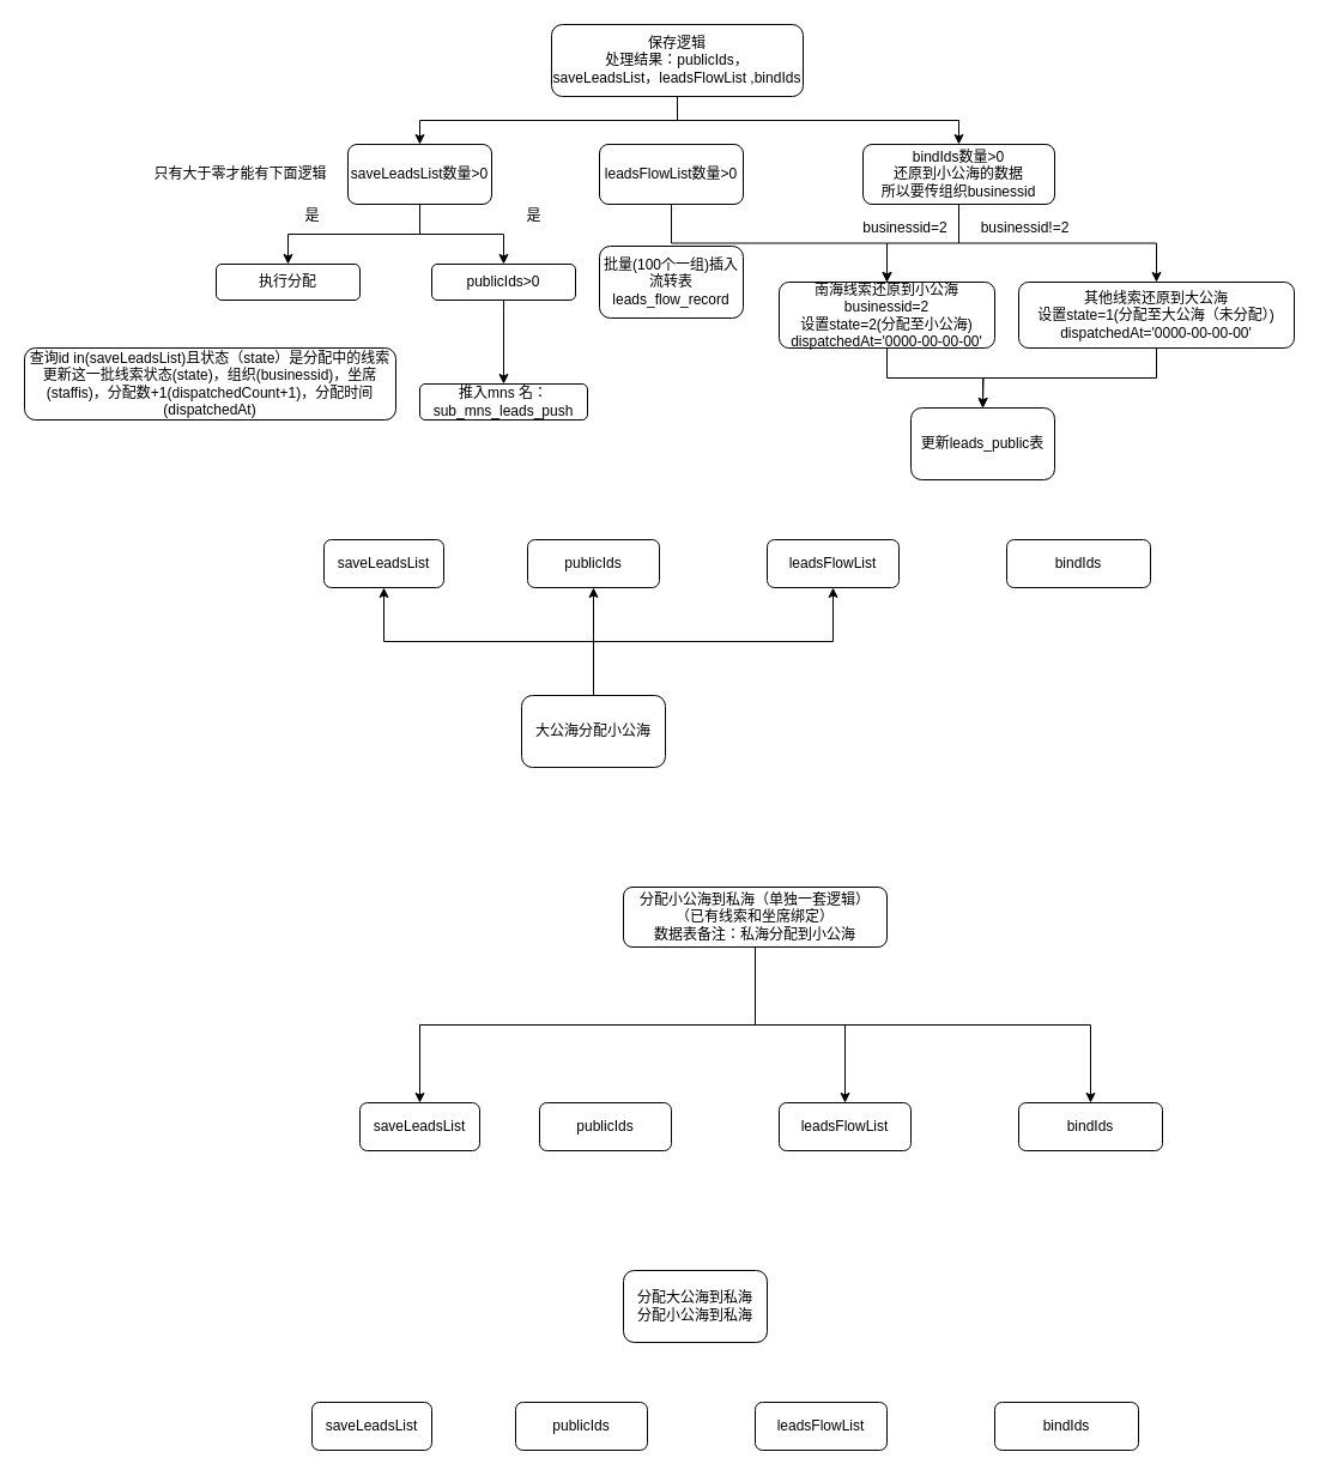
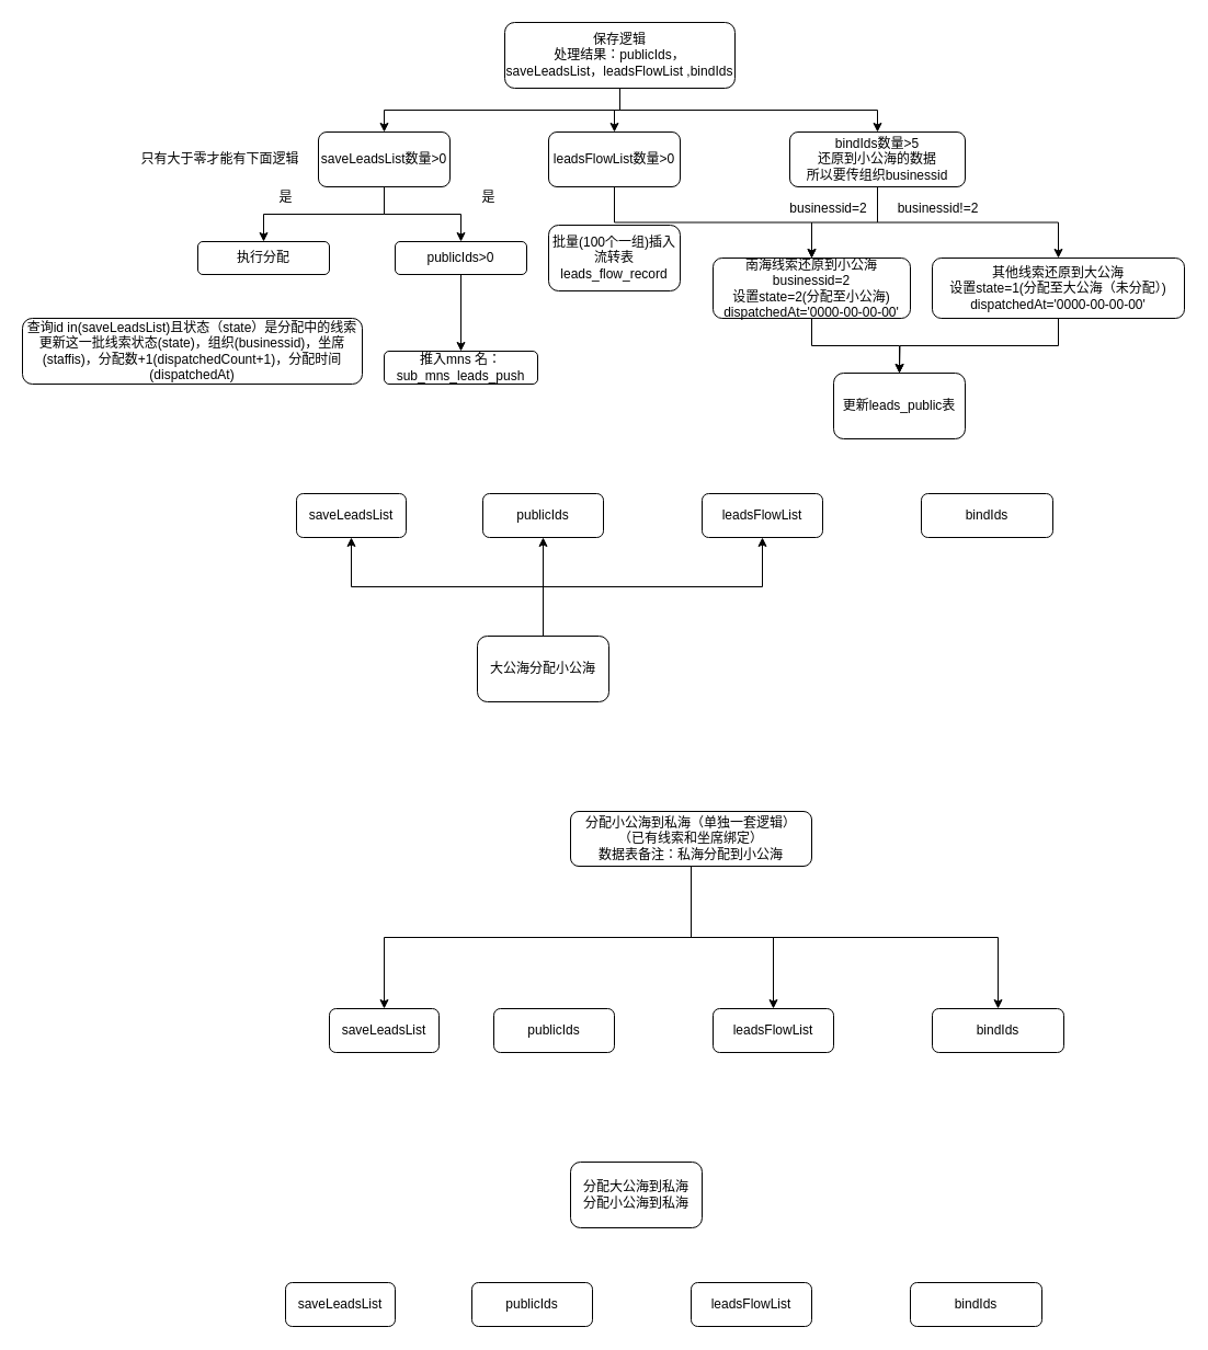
+ <mxCell id="3" style="edgeStyle=orthogonalEdgeStyle;rounded=0;orthogonalLoop=1;jettySize=auto;html=1;exitX=0.5;exitY=1;exitDx=0;exitDy=0;entryX=0.5;entryY=0;entryDx=0;entryDy=0;" parent="1" source="5" target="15" edge="1"><mxGeometry relative="1" as="geometry" /></mxCell>
- <mxCell id="19" value="bindIds&lt;span style=&quot;text-align: left&quot;&gt;数量&amp;gt;0&lt;br&gt;还原到小公海的数据&lt;br&gt;所以要传组织&lt;/span&gt;business&lt;span style=&quot;text-align: left&quot;&gt;id&lt;br&gt;&lt;/span&gt;" style="rounded=1;whiteSpace=wrap;html=1;" parent="1" vertex="1"><mxGeometry x="720" y="120" width="160" height="50" as="geometry" /></mxCell>
+ <mxCell id="19" value="bindIds&lt;span style=&quot;text-align: left&quot;&gt;数量&amp;gt;5&lt;br&gt;还原到小公海的数据&lt;br&gt;所以要传组织&lt;/span&gt;business&lt;span style=&quot;text-align: left&quot;&gt;id&lt;br&gt;&lt;/span&gt;" style="rounded=1;whiteSpace=wrap;html=1;" parent="1" vertex="1"><mxGeometry x="720" y="120" width="160" height="50" as="geometry" /></mxCell>
